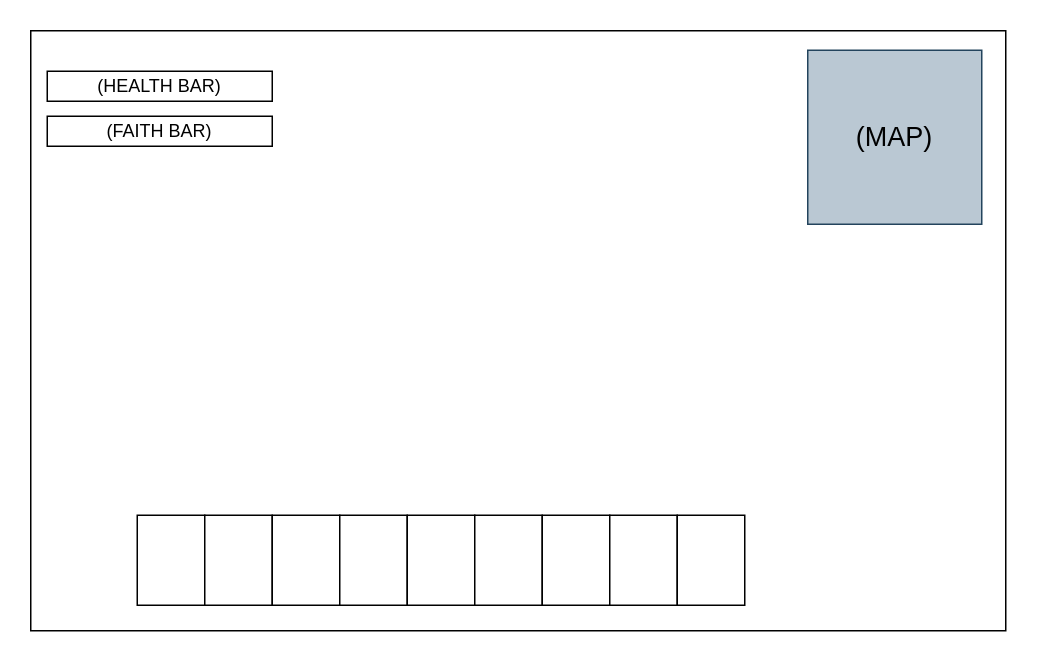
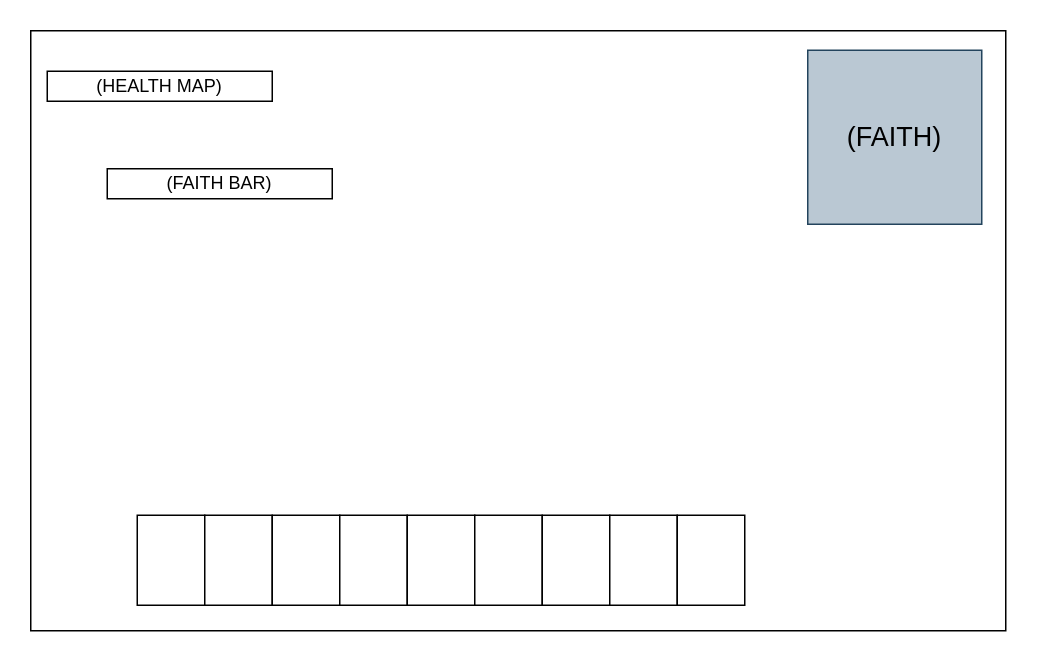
- <mxCell id="4" value="(HEALTH BAR)" style="rounded=0;whiteSpace=wrap;html=1;" vertex="1" parent="1"><mxGeometry x="31" y="47" width="150" height="20" as="geometry" /></mxCell>
+ <mxCell id="4" value="(HEALTH MAP)" style="rounded=0;whiteSpace=wrap;html=1;" vertex="1" parent="1"><mxGeometry x="31" y="47" width="150" height="20" as="geometry" /></mxCell>
- <mxCell id="5" value="(FAITH BAR)" style="rounded=0;whiteSpace=wrap;html=1;" vertex="1" parent="1"><mxGeometry x="31" y="77" width="150" height="20" as="geometry" /></mxCell>
+ <mxCell id="5" value="(FAITH BAR)" style="rounded=0;whiteSpace=wrap;html=1;" vertex="1" parent="1"><mxGeometry x="71" y="112" width="150" height="20" as="geometry" /></mxCell>
- <mxCell id="3" value="&lt;font style=&quot;font-size: 18px;&quot;&gt;(MAP)&lt;/font&gt;" style="rounded=0;whiteSpace=wrap;html=1;fillColor=#bac8d3;strokeColor=#23445d;" vertex="1" parent="1"><mxGeometry x="538" y="33" width="116" height="116" as="geometry" /></mxCell>
+ <mxCell id="3" value="&lt;font style=&quot;font-size: 18px;&quot;&gt;(FAITH)&lt;/font&gt;" style="rounded=0;whiteSpace=wrap;html=1;fillColor=#bac8d3;strokeColor=#23445d;" vertex="1" parent="1"><mxGeometry x="538" y="33" width="116" height="116" as="geometry" /></mxCell>
